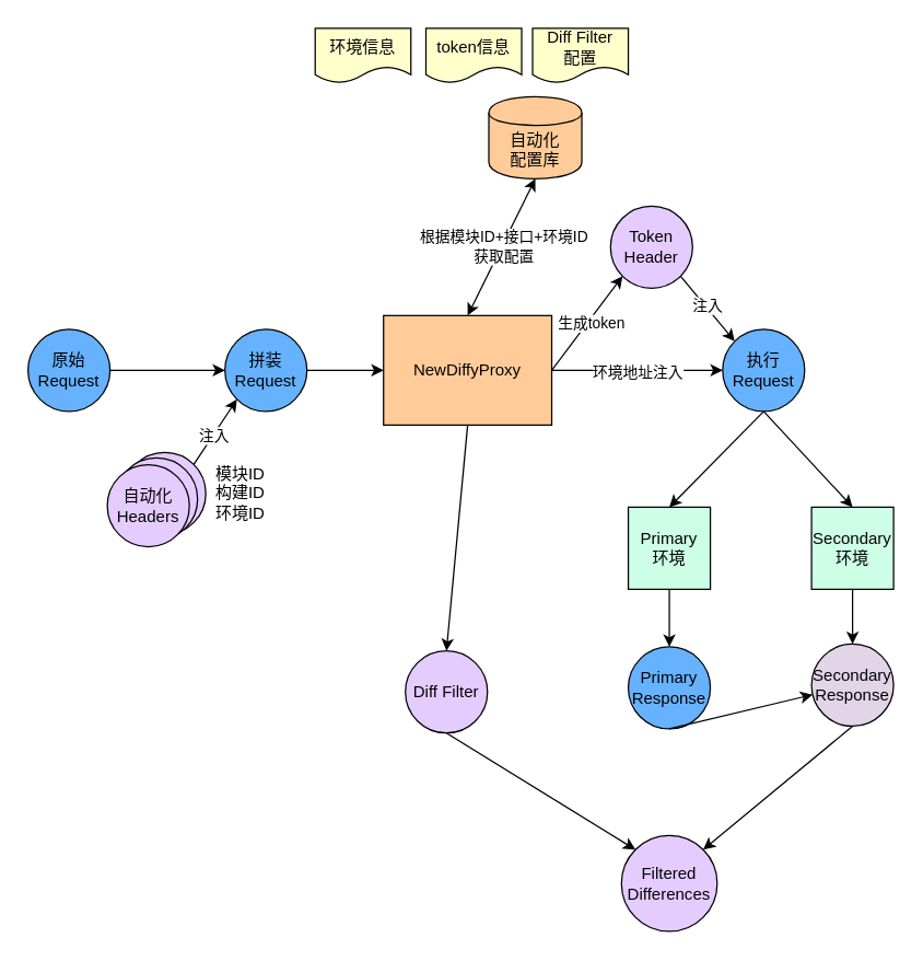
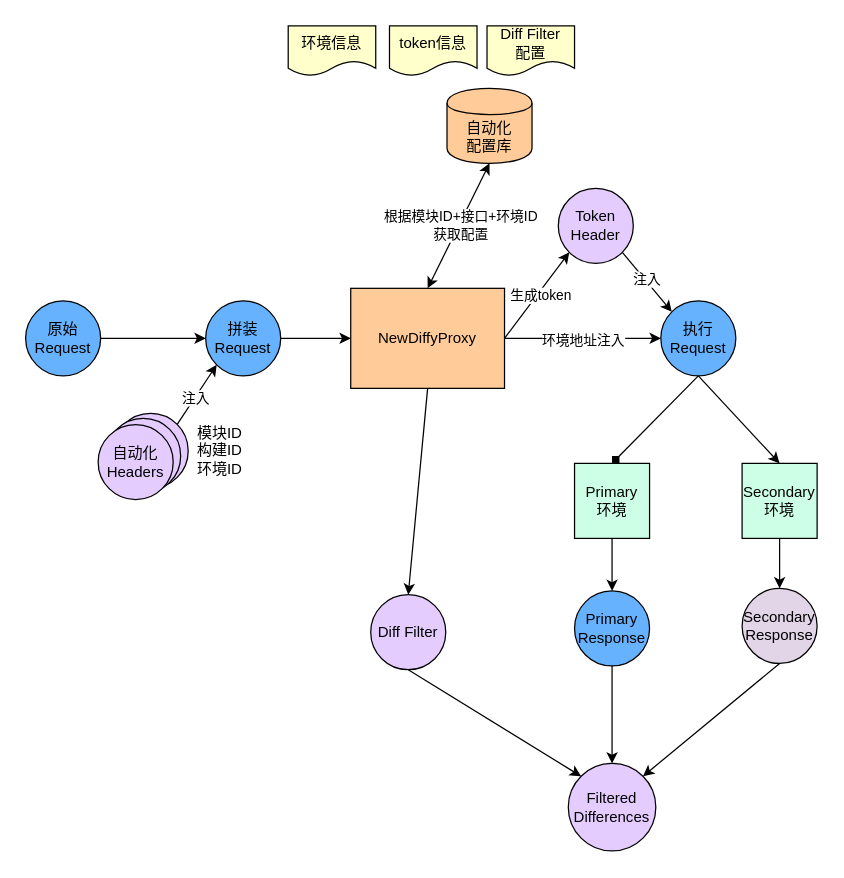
- <mxCell id="16" value="" style="endArrow=classic;html=1;exitX=0.5;exitY=1;exitDx=0;exitDy=0;entryX=0.5;entryY=0;entryDx=0;entryDy=0;" edge="1" parent="1" source="10" target="14"><mxGeometry width="50" height="50" relative="1" as="geometry"><mxPoint x="577" y="300" as="sourcePoint" /><mxPoint x="637" y="260" as="targetPoint" /></mxGeometry></mxCell>
+ <mxCell id="16" value="" style="endArrow=diamond;html=1;exitX=0.5;exitY=1;exitDx=0;exitDy=0;entryX=0.5;entryY=0;entryDx=0;entryDy=0;" edge="1" parent="1" source="10" target="14"><mxGeometry width="50" height="50" relative="1" as="geometry"><mxPoint x="577" y="300" as="sourcePoint" /><mxPoint x="637" y="260" as="targetPoint" /></mxGeometry></mxCell>
- <mxCell id="24" value="" style="endArrow=classic;html=1;exitX=0.5;exitY=1;exitDx=0;exitDy=0;" edge="1" parent="1" source="18" target="19"><mxGeometry width="50" height="50" relative="1" as="geometry"><mxPoint x="470" y="600" as="sourcePoint" /><mxPoint x="520" y="550" as="targetPoint" /></mxGeometry></mxCell>
+ <mxCell id="24" value="" style="endArrow=classic;html=1;exitX=0.5;exitY=1;exitDx=0;exitDy=0;entryX=0.5;entryY=0;entryDx=0;entryDy=0;" edge="1" parent="1" source="18" target="20"><mxGeometry width="50" height="50" relative="1" as="geometry"><mxPoint x="470" y="600" as="sourcePoint" /><mxPoint x="520" y="550" as="targetPoint" /></mxGeometry></mxCell>
